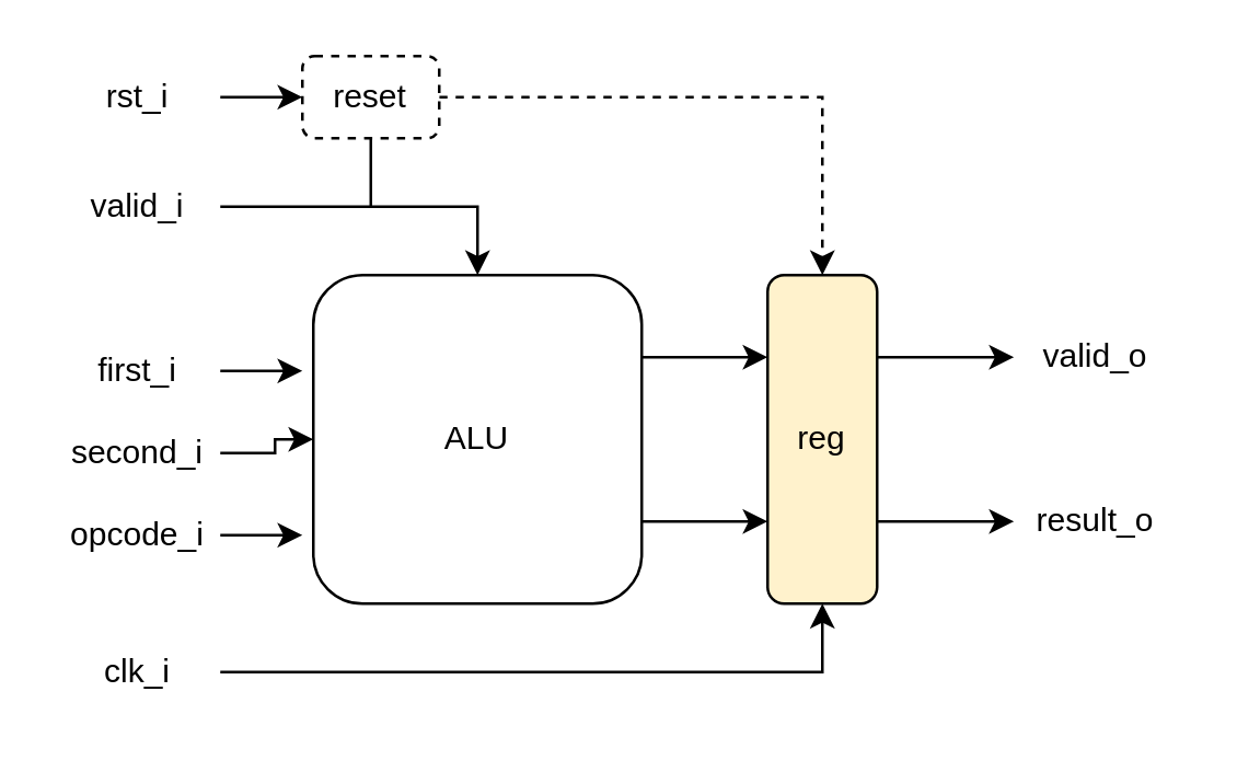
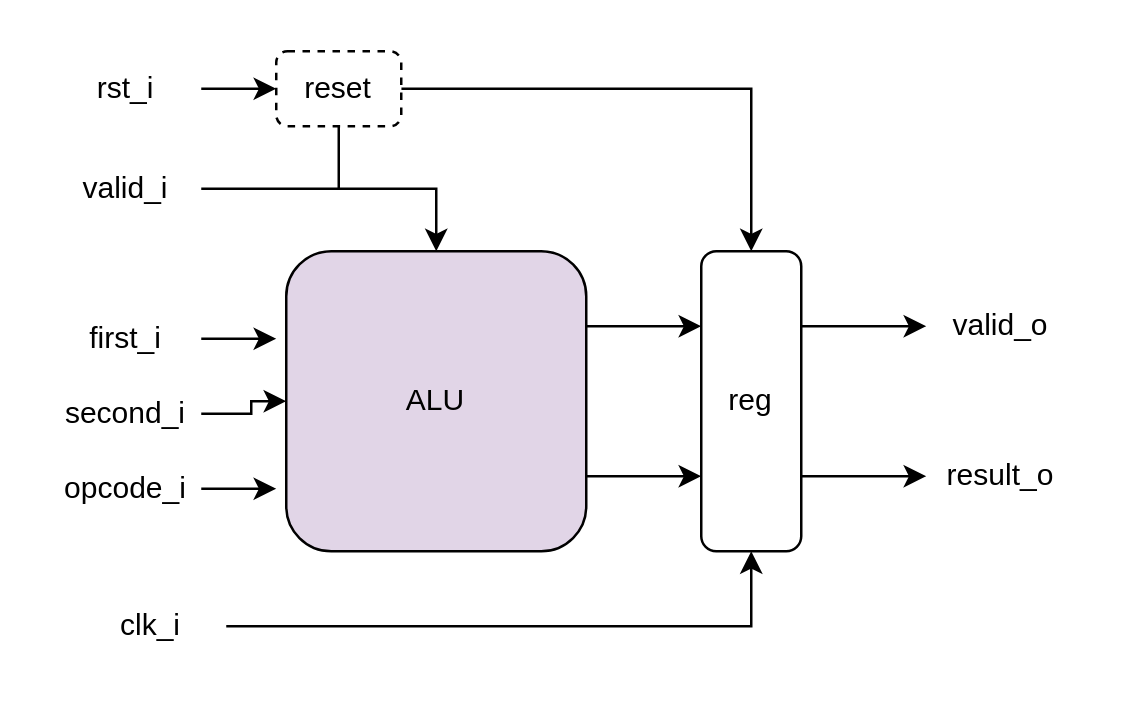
- <mxCell id="16" style="edgeStyle=orthogonalEdgeStyle;rounded=0;orthogonalLoop=1;jettySize=auto;html=1;exitX=1;exitY=0.5;exitDx=0;exitDy=0;entryX=0.5;entryY=0;entryDx=0;entryDy=0;dashed=1;" edge="1" parent="1" source="17" target="4"><mxGeometry relative="1" as="geometry" /></mxCell>
+ <mxCell id="16" style="edgeStyle=orthogonalEdgeStyle;rounded=0;orthogonalLoop=1;jettySize=auto;html=1;exitX=1;exitY=0.5;exitDx=0;exitDy=0;entryX=0.5;entryY=0;entryDx=0;entryDy=0;" edge="1" parent="1" source="17" target="4"><mxGeometry relative="1" as="geometry" /></mxCell>
- <mxCell id="3" value="ALU" style="rounded=1;whiteSpace=wrap;html=1;" vertex="1" parent="1"><mxGeometry x="114" y="100" width="120" height="120" as="geometry" /></mxCell>
+ <mxCell id="3" value="ALU" style="rounded=1;whiteSpace=wrap;html=1;fillColor=#e1d5e7;" vertex="1" parent="1"><mxGeometry x="114" y="100" width="120" height="120" as="geometry" /></mxCell>
- <mxCell id="4" value="reg" style="rounded=1;whiteSpace=wrap;html=1;fillColor=#fff2cc;" vertex="1" parent="1"><mxGeometry x="280" y="100" width="40" height="120" as="geometry" /></mxCell>
+ <mxCell id="4" value="reg" style="rounded=1;whiteSpace=wrap;html=1;" vertex="1" parent="1"><mxGeometry x="280" y="100" width="40" height="120" as="geometry" /></mxCell>
- <mxCell id="13" value="clk_i" style="text;html=1;align=center;verticalAlign=middle;whiteSpace=wrap;rounded=0;" vertex="1" parent="1"><mxGeometry x="20" y="230" width="60" height="30" as="geometry" /></mxCell>
+ <mxCell id="13" value="clk_i" style="text;html=1;align=center;verticalAlign=middle;whiteSpace=wrap;rounded=0;" vertex="1" parent="1"><mxGeometry x="30" y="235" width="60" height="30" as="geometry" /></mxCell>
